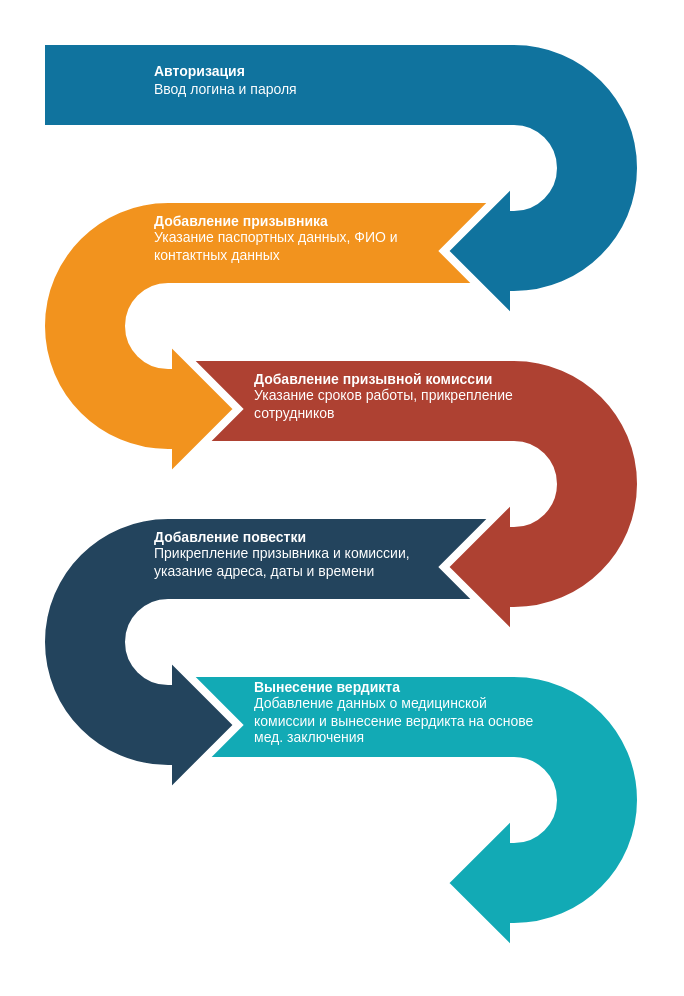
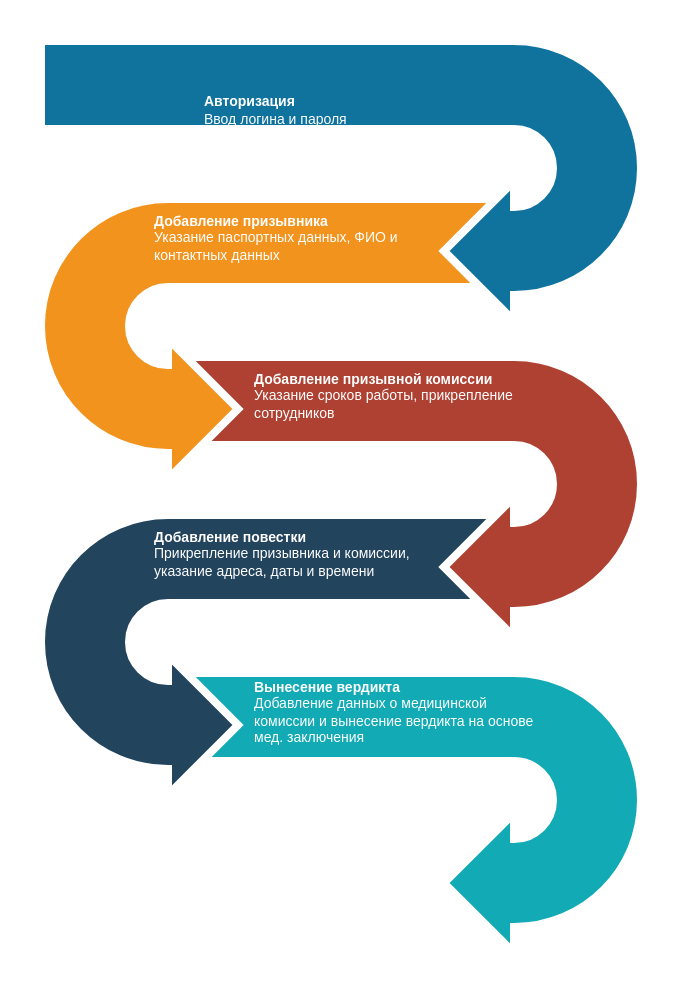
- <mxCell id="8" value="&lt;b style=&quot;font-size: 7px&quot;&gt;Авторизация&lt;/b&gt;&lt;br style=&quot;font-size: 7px&quot;&gt;Ввод логина и пароля" style="rounded=0;whiteSpace=wrap;shadow=0;strokeColor=none;strokeWidth=6;fillColor=none;fontSize=7;fontColor=#FFFFFF;align=left;html=1;spacingLeft=5;" vertex="1" parent="2"><mxGeometry x="50" width="150" height="40" as="geometry" /></mxCell>
+ <mxCell id="8" value="&lt;b style=&quot;font-size: 7px&quot;&gt;Авторизация&lt;/b&gt;&lt;br style=&quot;font-size: 7px&quot;&gt;Ввод логина и пароля" style="rounded=0;whiteSpace=wrap;shadow=0;strokeColor=none;strokeWidth=6;fillColor=none;fontSize=7;fontColor=#FFFFFF;align=left;html=1;spacingLeft=5;" vertex="1" parent="2"><mxGeometry x="75" y="15" width="150" height="40" as="geometry" /></mxCell>
